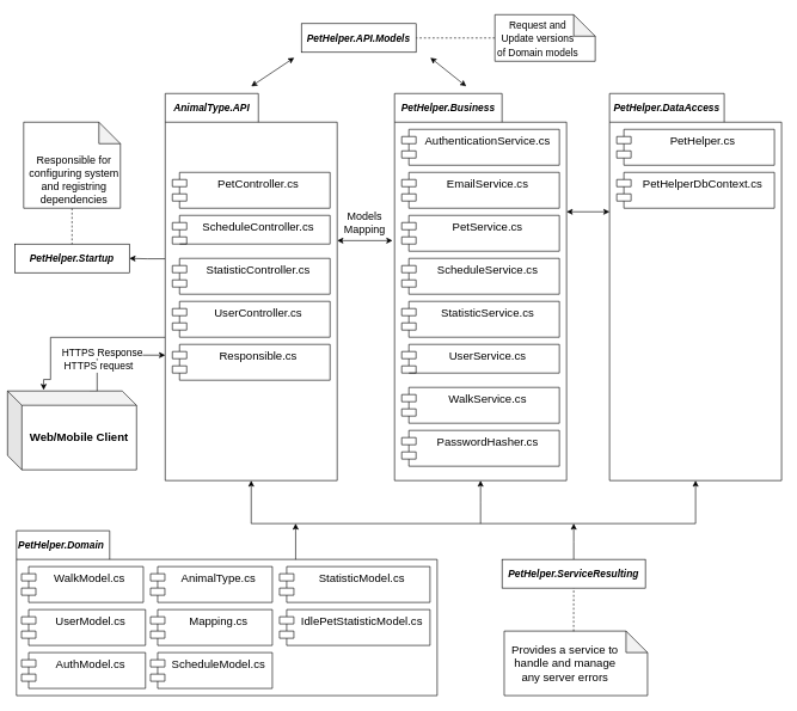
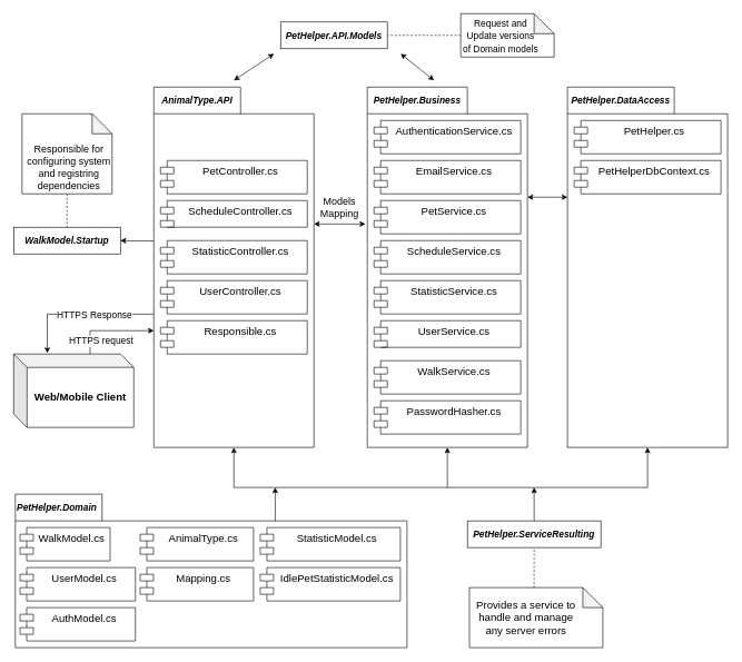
- <mxCell id="52" value="&lt;font style=&quot;font-size: 14px;&quot;&gt;&lt;b&gt;&lt;i&gt;PetHelper.Startup&lt;/i&gt;&lt;/b&gt;&lt;/font&gt;" style="text;html=1;align=center;verticalAlign=middle;whiteSpace=wrap;rounded=0;strokeColor=default;fillColor=default;" parent="1" vertex="1"><mxGeometry x="20" y="340" width="160" height="40" as="geometry" /></mxCell>
+ <mxCell id="52" value="&lt;font style=&quot;font-size: 14px;&quot;&gt;&lt;b&gt;&lt;i&gt;WalkModel.Startup&lt;/i&gt;&lt;/b&gt;&lt;/font&gt;" style="text;html=1;align=center;verticalAlign=middle;whiteSpace=wrap;rounded=0;strokeColor=default;fillColor=default;" parent="1" vertex="1"><mxGeometry x="20" y="340" width="160" height="40" as="geometry" /></mxCell>
- <mxCell id="58" value="&lt;font style=&quot;font-size: 16px;&quot;&gt;&lt;b&gt;Web/Mobile Client&lt;/b&gt;&lt;/font&gt;" style="shape=cube;whiteSpace=wrap;html=1;boundedLbl=1;backgroundOutline=1;darkOpacity=0.05;darkOpacity2=0.1;" vertex="1" parent="1"><mxGeometry x="10" y="545" width="180" height="110" as="geometry" /></mxCell>
+ <mxCell id="58" value="&lt;font style=&quot;font-size: 16px;&quot;&gt;&lt;b&gt;Web/Mobile Client&lt;/b&gt;&lt;/font&gt;" style="shape=cube;whiteSpace=wrap;html=1;boundedLbl=1;backgroundOutline=1;darkOpacity=0.05;darkOpacity2=0.1;" vertex="1" parent="1"><mxGeometry x="20" y="530" width="180" height="110" as="geometry" /></mxCell>
- <mxCell id="42" value="WalkModel.cs" style="shape=module;align=left;spacingLeft=20;align=center;verticalAlign=top;fontSize=16;" parent="1" vertex="1"><mxGeometry x="29.5" y="790" width="170" height="50" as="geometry" /></mxCell>
+ <mxCell id="42" value="WalkModel.cs" style="shape=module;align=left;spacingLeft=20;align=center;verticalAlign=top;fontSize=16;" parent="1" vertex="1"><mxGeometry x="29.5" y="790" width="135" height="50" as="geometry" /></mxCell>
- <mxCell id="41" value="ScheduleModel.cs" style="shape=module;align=left;spacingLeft=20;align=center;verticalAlign=top;fontSize=16;" parent="1" vertex="1"><mxGeometry x="209.5" y="910" width="170" height="50" as="geometry" /></mxCell>
